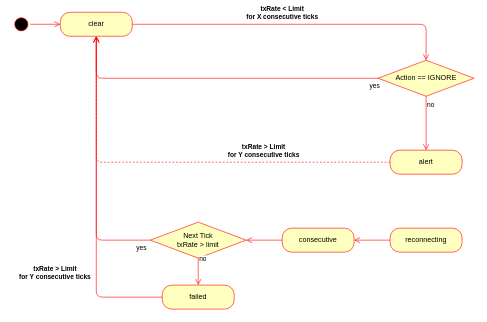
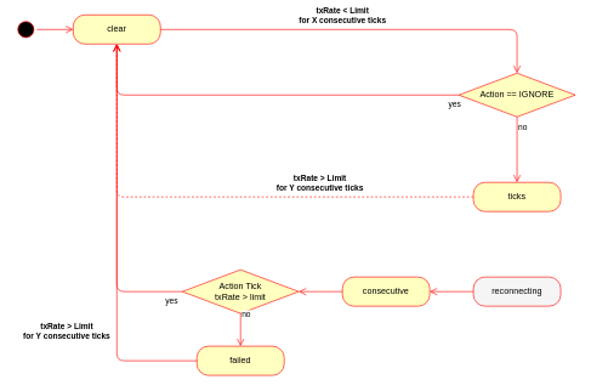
- <mxCell id="13" value="alert" style="rounded=1;whiteSpace=wrap;html=1;arcSize=40;fontColor=#000000;fillColor=#ffffc0;strokeColor=#ff0000;" vertex="1" parent="1"><mxGeometry x="650" y="250" width="120" height="40" as="geometry" /></mxCell>
+ <mxCell id="13" value="ticks" style="rounded=1;whiteSpace=wrap;html=1;arcSize=40;fontColor=#000000;fillColor=#ffffc0;strokeColor=#ff0000;" vertex="1" parent="1"><mxGeometry x="650" y="250" width="120" height="40" as="geometry" /></mxCell>
- <mxCell id="16" value="Next Tick&lt;br&gt;txRate &amp;gt; limit" style="rhombus;whiteSpace=wrap;html=1;fillColor=#ffffc0;strokeColor=#ff0000;" vertex="1" parent="1"><mxGeometry x="250" y="370" width="160" height="60" as="geometry" /></mxCell>
+ <mxCell id="16" value="Action Tick&lt;br&gt;txRate &amp;gt; limit" style="rhombus;whiteSpace=wrap;html=1;fillColor=#ffffc0;strokeColor=#ff0000;" vertex="1" parent="1"><mxGeometry x="250" y="370" width="160" height="60" as="geometry" /></mxCell>
- <mxCell id="8" value="reconnecting" style="rounded=1;whiteSpace=wrap;html=1;arcSize=40;fontColor=#000000;fillColor=#ffffc0;strokeColor=#ff0000;" vertex="1" parent="1"><mxGeometry x="650" y="380" width="120" height="40" as="geometry" /></mxCell>
+ <mxCell id="8" value="reconnecting" style="rounded=1;whiteSpace=wrap;html=1;arcSize=40;fontColor=#000000;fillColor=#f5f5f5;strokeColor=#ff0000;" vertex="1" parent="1"><mxGeometry x="650" y="380" width="120" height="40" as="geometry" /></mxCell>
